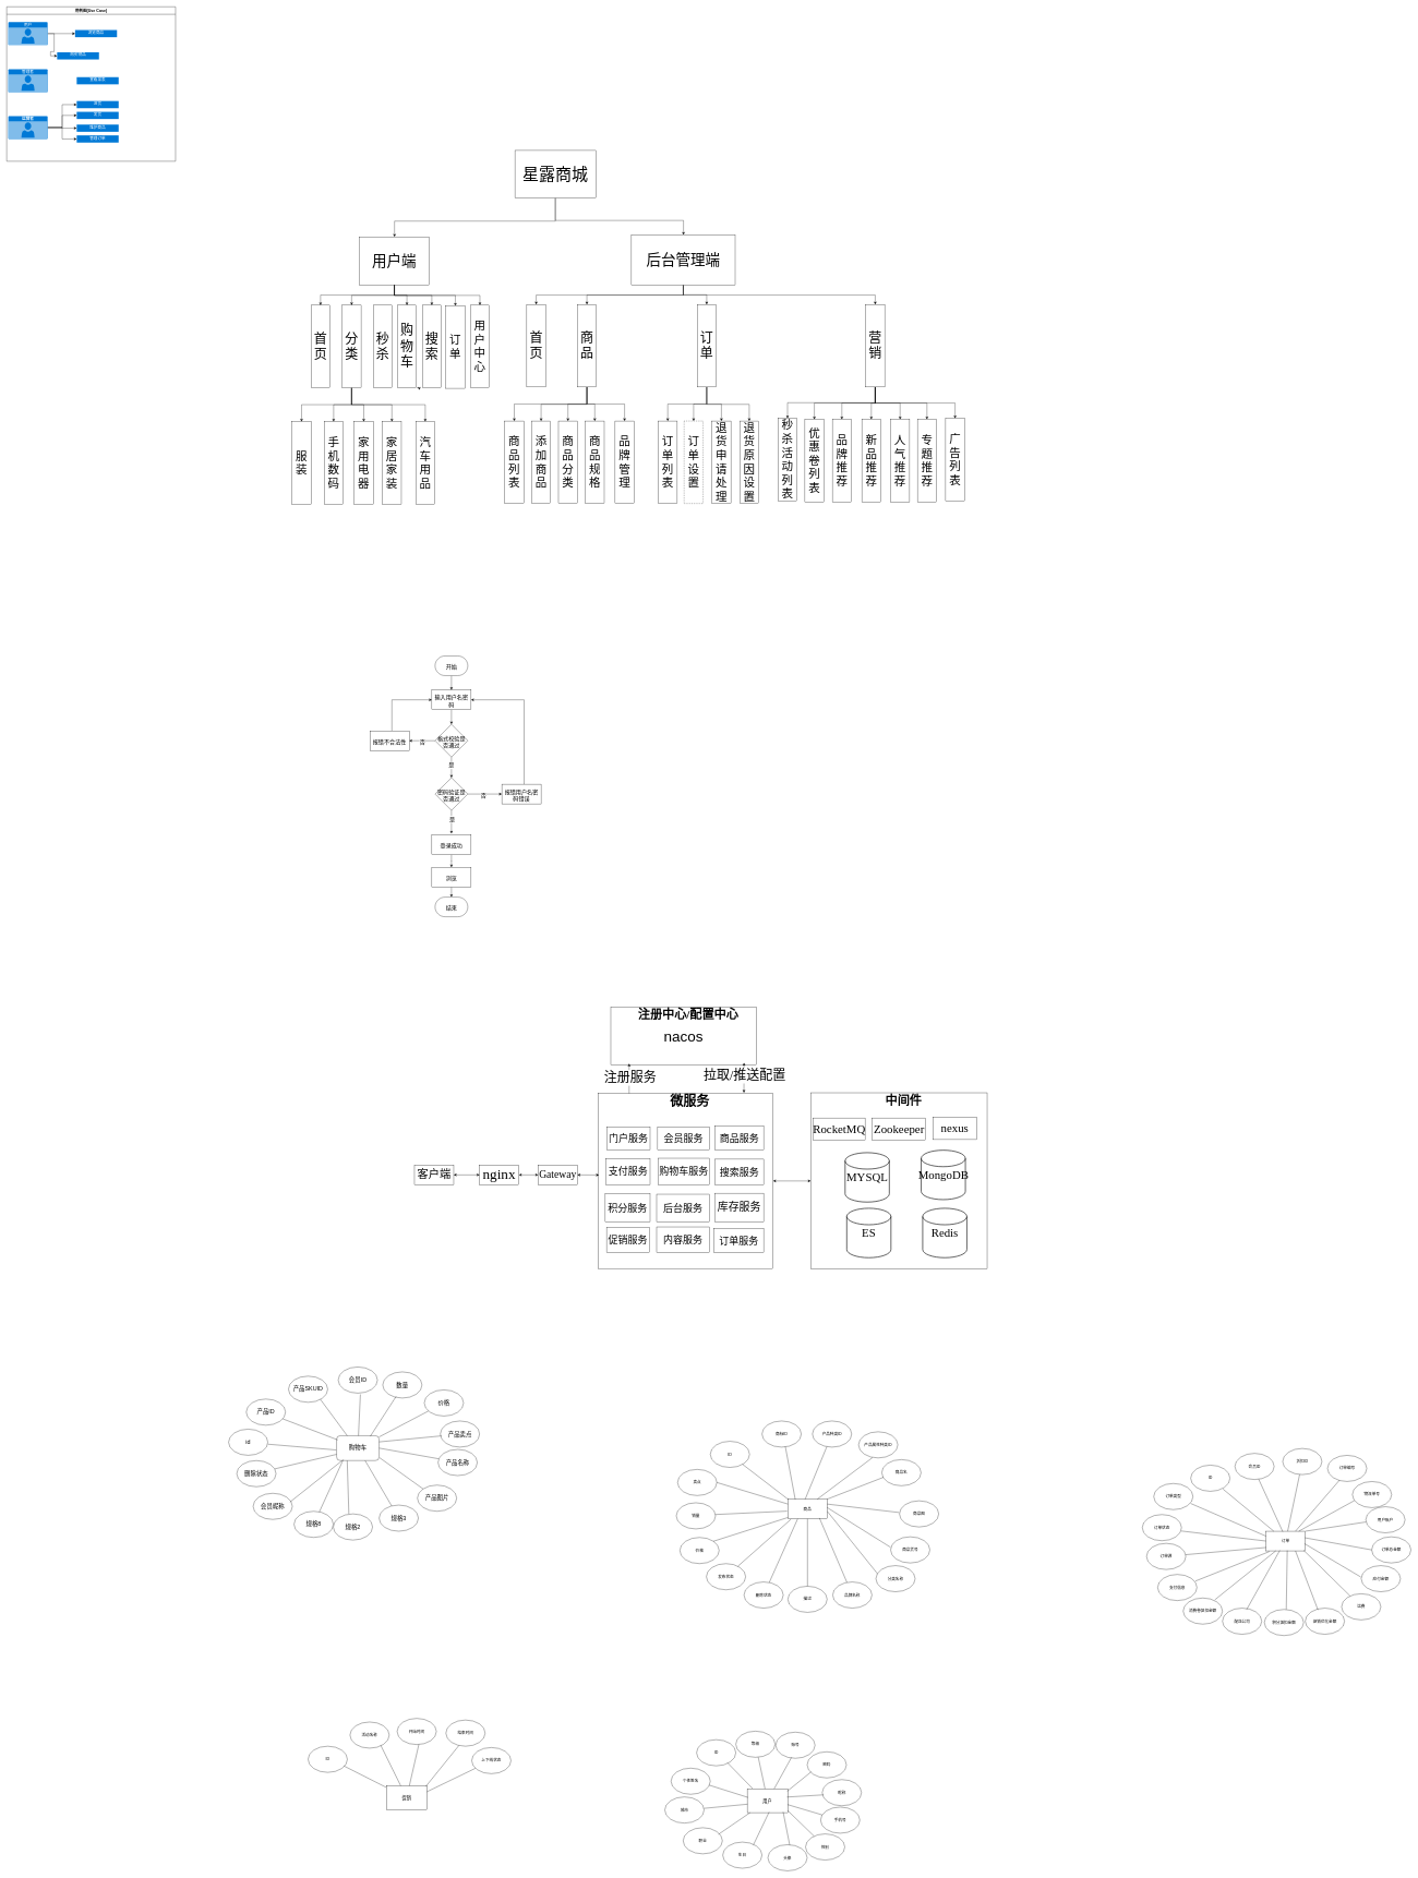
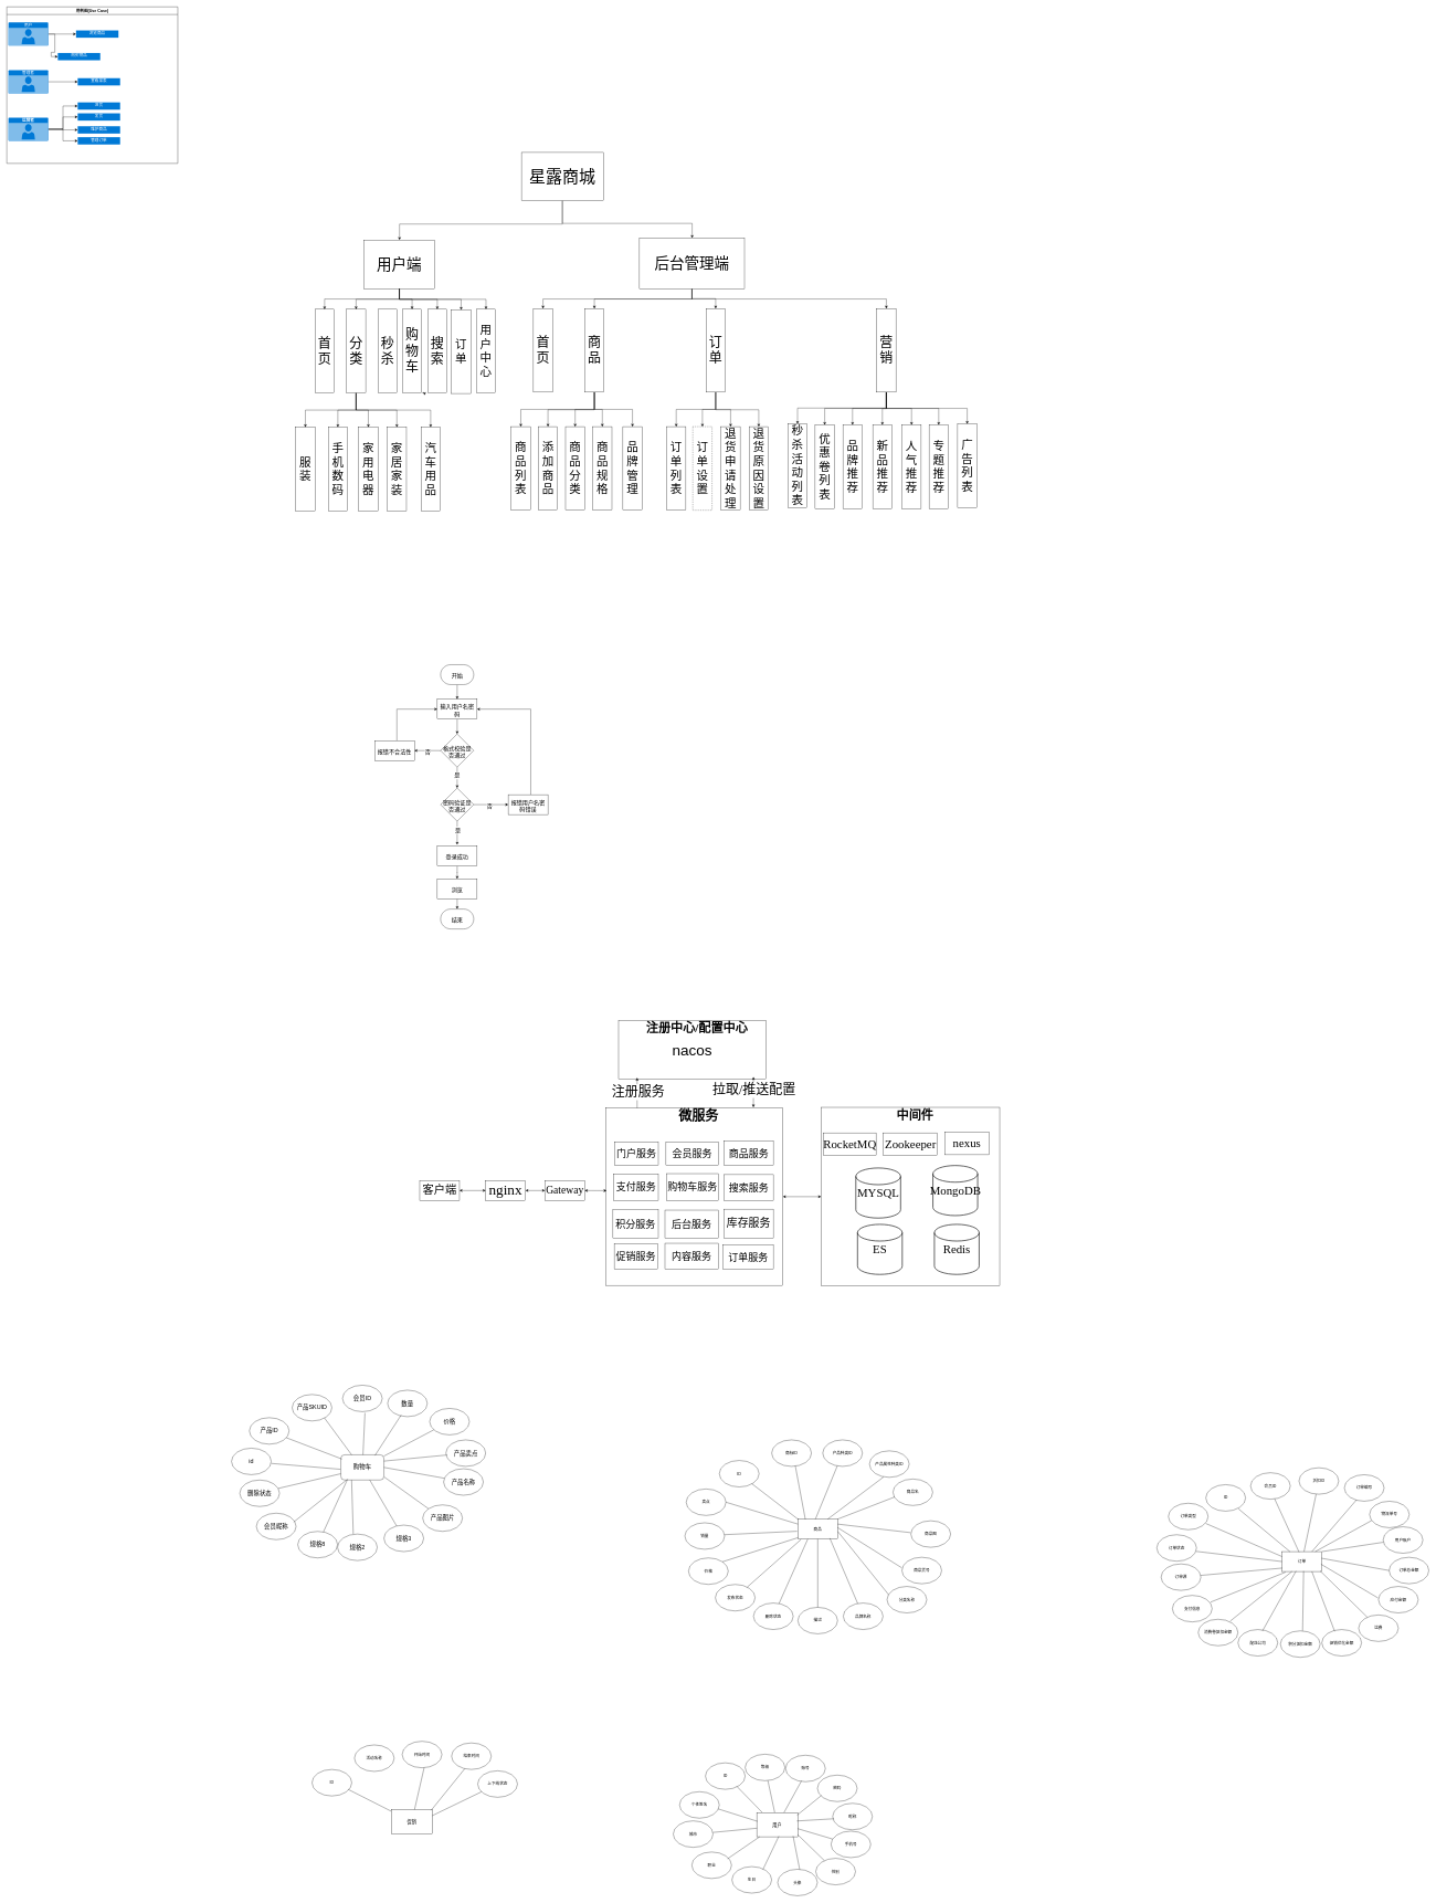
+ <mxCell id="8" style="edgeStyle=orthogonalEdgeStyle;rounded=0;orthogonalLoop=1;jettySize=auto;html=1;entryX=0;entryY=0.5;entryDx=0;entryDy=0;" parent="4" source="9" target="17" edge="1"><mxGeometry relative="1" as="geometry" /></mxCell>
- <mxCell id="183" value="" style="endArrow=none;html=1;rounded=0;entryX=0.783;entryY=0.89;entryDx=0;entryDy=0;entryPerimeter=0;" parent="1" source="174" target="175" edge="1"><mxGeometry width="50" height="50" relative="1" as="geometry"><mxPoint x="1334" y="5505" as="sourcePoint" /><mxPoint x="1482" y="5433" as="targetPoint" /></mxGeometry></mxCell>
